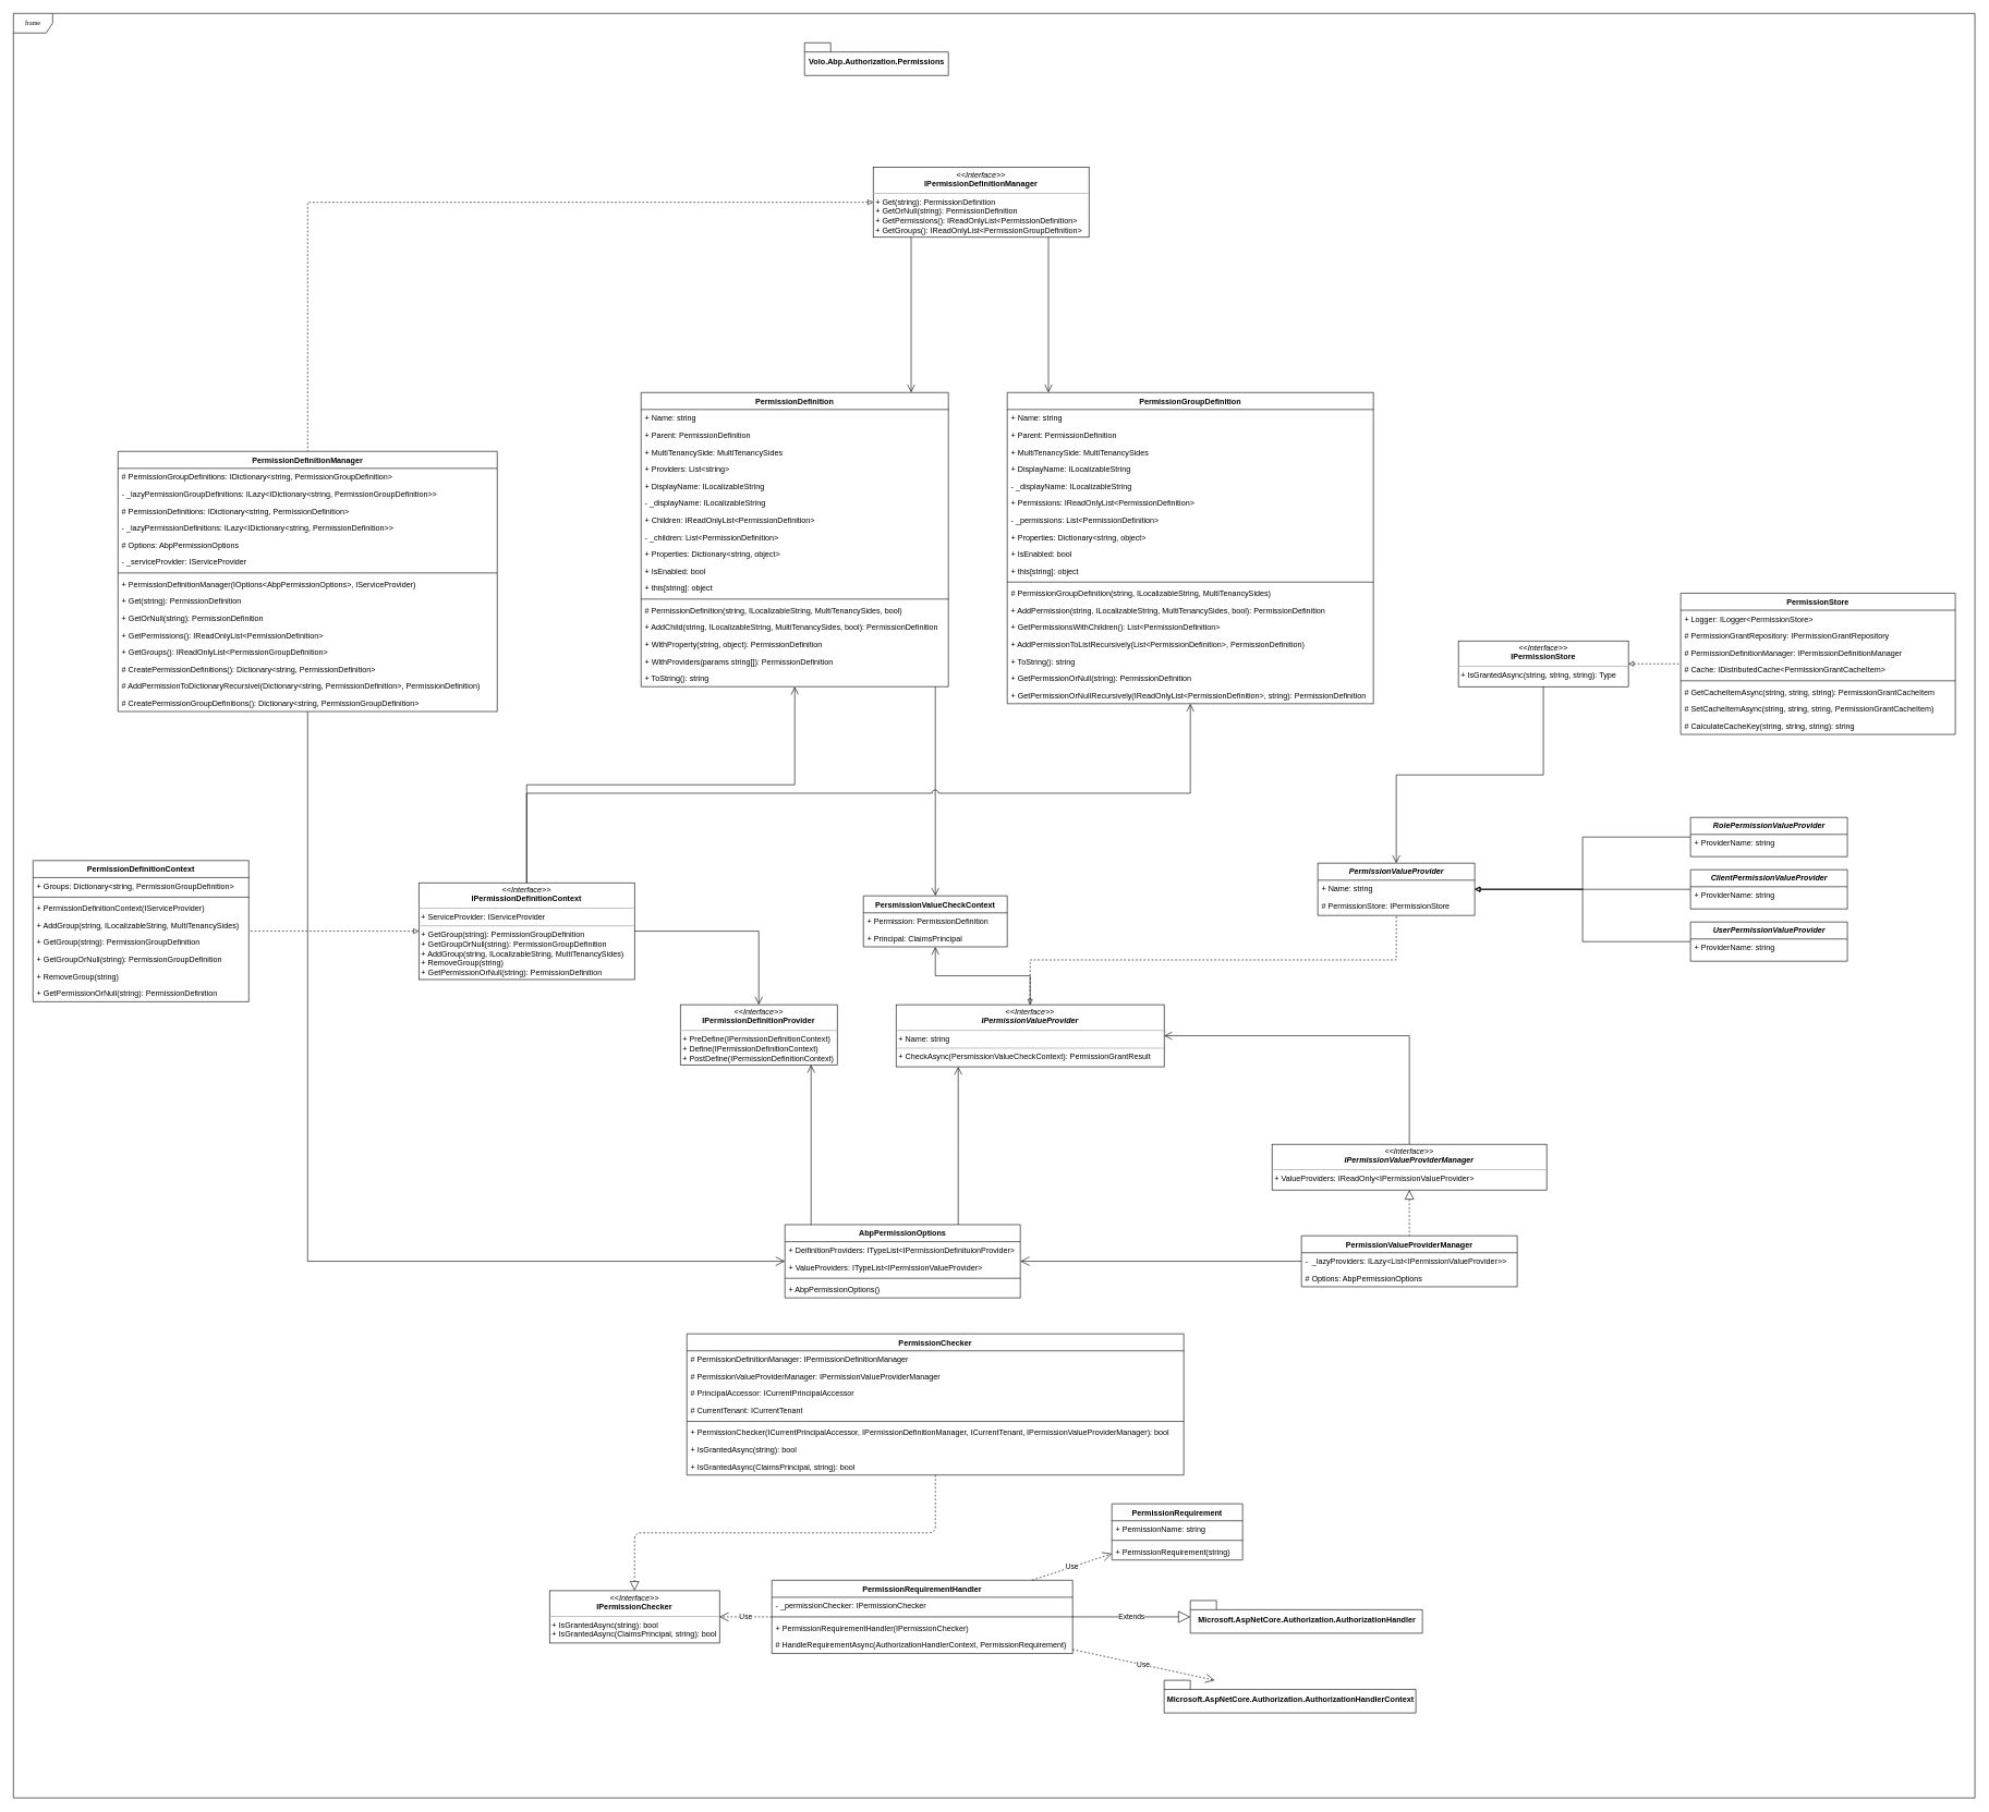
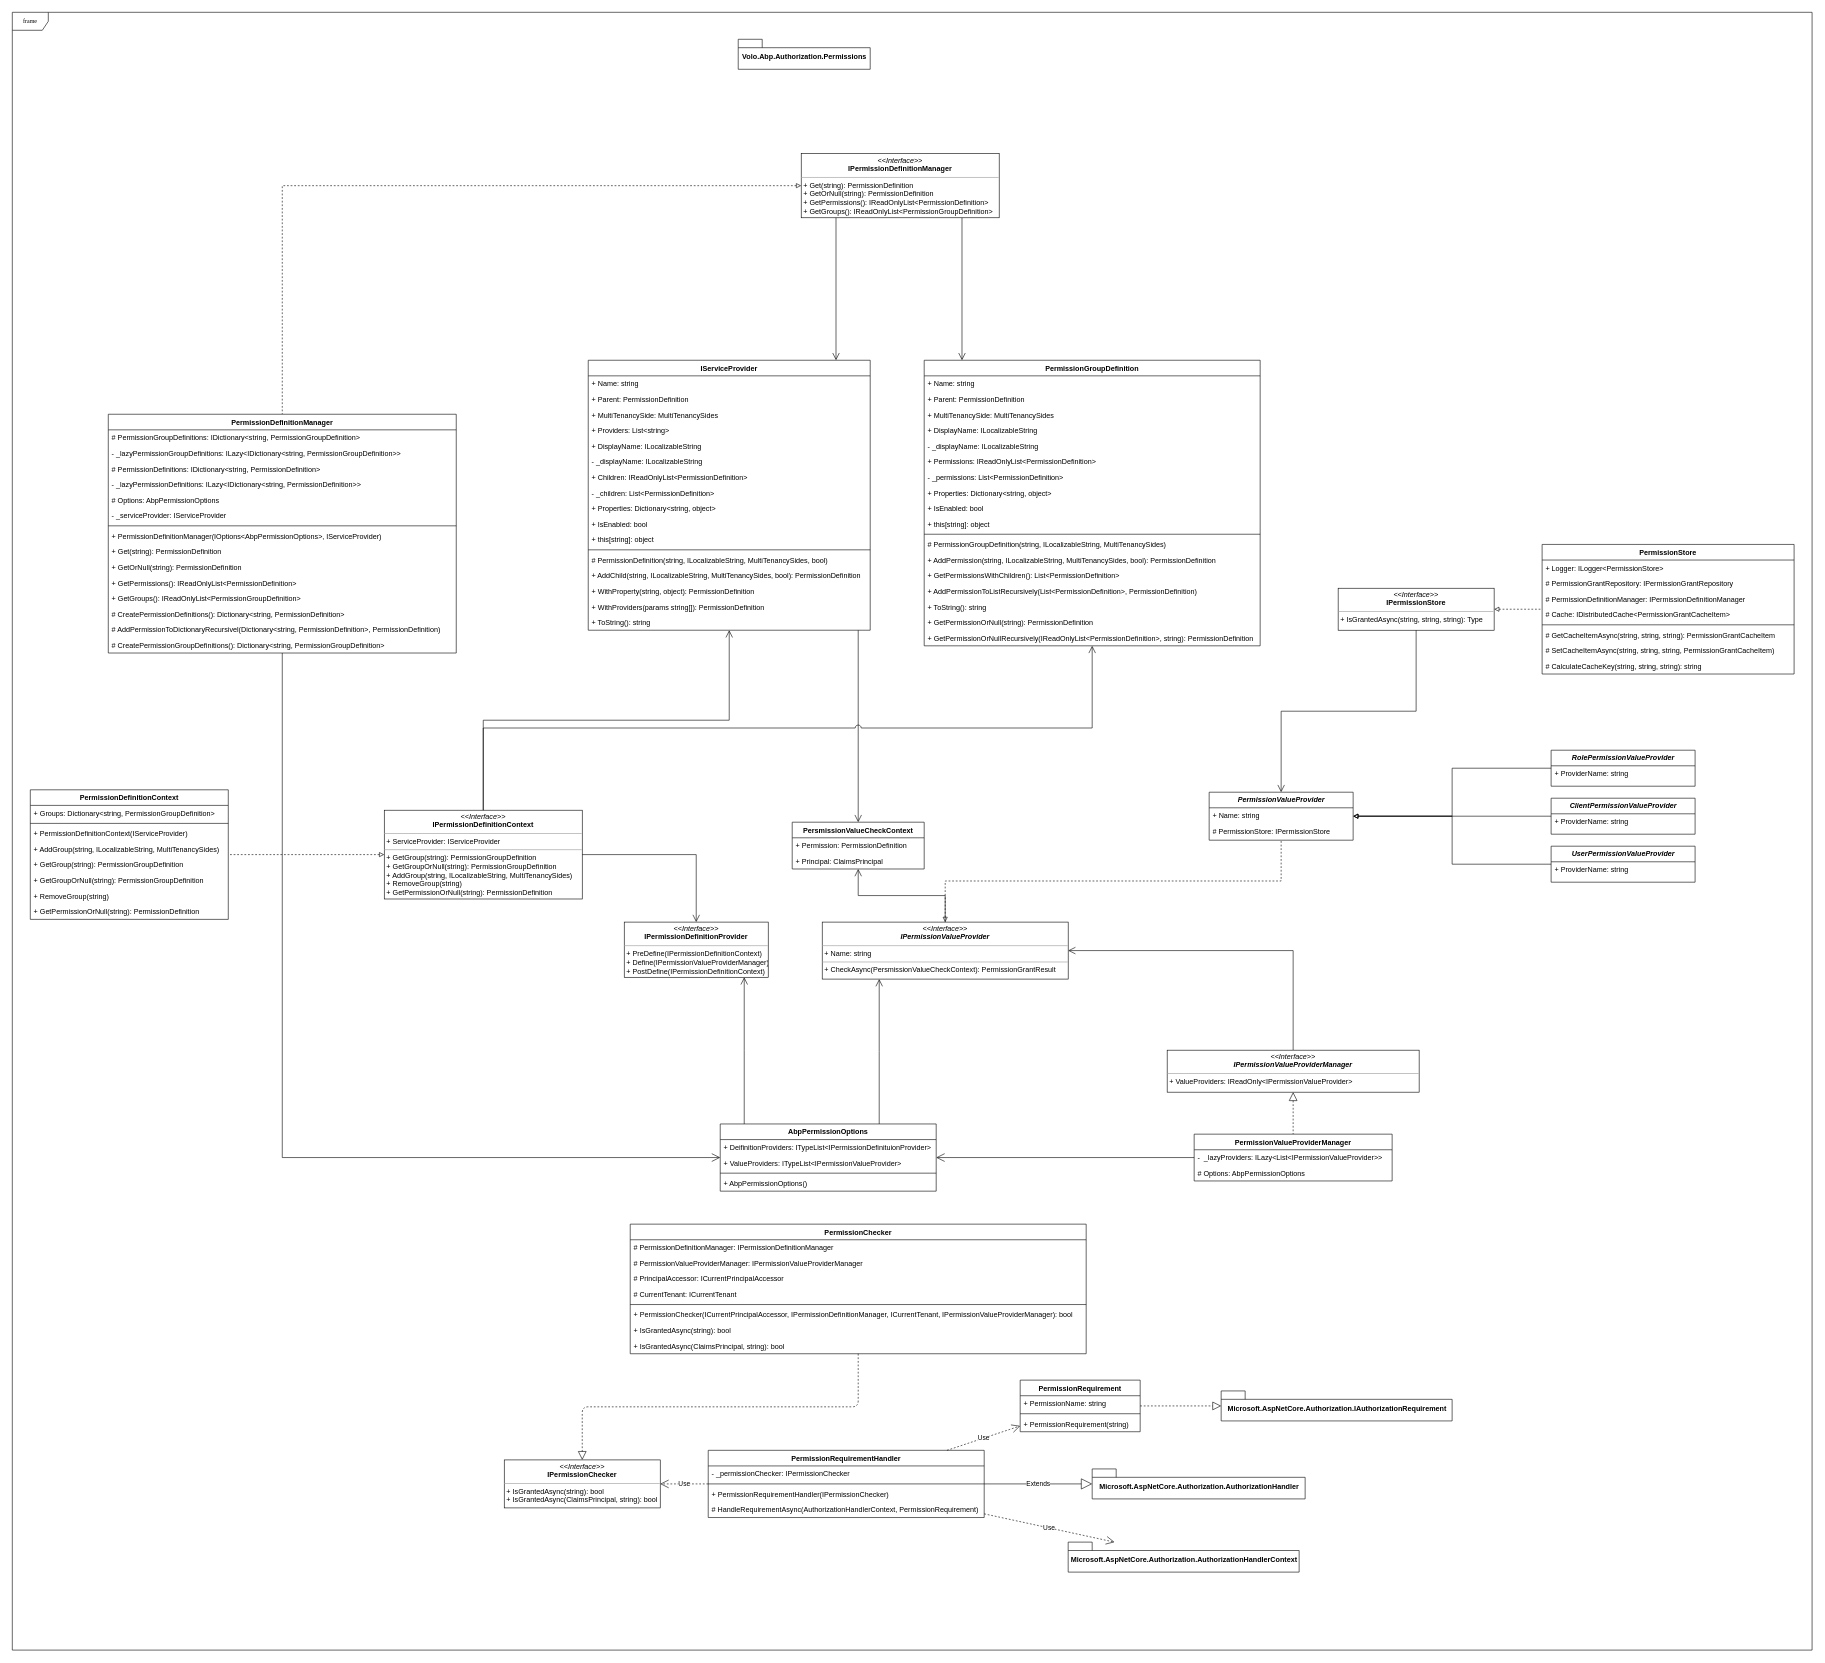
- <mxCell id="48" value="PermissionDefinition" style="swimlane;fontStyle=1;align=center;verticalAlign=top;childLayout=stackLayout;horizontal=1;startSize=26;horizontalStack=0;resizeParent=1;resizeParentMax=0;resizeLast=0;collapsible=1;marginBottom=0;strokeColor=#000000;gradientColor=none;" parent="1" vertex="1"><mxGeometry x="980" y="600" width="470" height="450" as="geometry" /></mxCell>
+ <mxCell id="48" value="IServiceProvider" style="swimlane;fontStyle=1;align=center;verticalAlign=top;childLayout=stackLayout;horizontal=1;startSize=26;horizontalStack=0;resizeParent=1;resizeParentMax=0;resizeLast=0;collapsible=1;marginBottom=0;strokeColor=#000000;gradientColor=none;" parent="1" vertex="1"><mxGeometry x="980" y="600" width="470" height="450" as="geometry" /></mxCell>
- <mxCell id="17" value="&lt;p style=&quot;margin: 0px ; margin-top: 4px ; text-align: center&quot;&gt;&lt;i&gt;&amp;lt;&amp;lt;Interface&amp;gt;&amp;gt;&lt;/i&gt;&lt;br&gt;&lt;span style=&quot;font-weight: 700&quot;&gt;IPermissionDefinitionProvider&lt;/span&gt;&lt;br&gt;&lt;/p&gt;&lt;hr size=&quot;1&quot;&gt;&lt;p style=&quot;margin: 0px ; margin-left: 4px&quot;&gt;&lt;/p&gt;&lt;p style=&quot;margin: 0px ; margin-left: 4px&quot;&gt;+ PreDefine(IPermissionDefinitionContext)&lt;br&gt;+ Define(IPermissionDefinitionContext)&lt;/p&gt;&lt;p style=&quot;margin: 0px ; margin-left: 4px&quot;&gt;+ PostDefine(IPermissionDefinitionContext)&lt;/p&gt;" style="verticalAlign=top;align=left;overflow=fill;fontSize=12;fontFamily=Helvetica;html=1;" parent="1" vertex="1"><mxGeometry x="1040" y="1536.5" width="240" height="92" as="geometry" /></mxCell>
+ <mxCell id="17" value="&lt;p style=&quot;margin: 0px ; margin-top: 4px ; text-align: center&quot;&gt;&lt;i&gt;&amp;lt;&amp;lt;Interface&amp;gt;&amp;gt;&lt;/i&gt;&lt;br&gt;&lt;span style=&quot;font-weight: 700&quot;&gt;IPermissionDefinitionProvider&lt;/span&gt;&lt;br&gt;&lt;/p&gt;&lt;hr size=&quot;1&quot;&gt;&lt;p style=&quot;margin: 0px ; margin-left: 4px&quot;&gt;&lt;/p&gt;&lt;p style=&quot;margin: 0px ; margin-left: 4px&quot;&gt;+ PreDefine(IPermissionDefinitionContext)&lt;br&gt;+ Define(IPermissionValueProviderManager)&lt;/p&gt;&lt;p style=&quot;margin: 0px ; margin-left: 4px&quot;&gt;+ PostDefine(IPermissionDefinitionContext)&lt;/p&gt;" style="verticalAlign=top;align=left;overflow=fill;fontSize=12;fontFamily=Helvetica;html=1;" parent="1" vertex="1"><mxGeometry x="1040" y="1536.5" width="240" height="92" as="geometry" /></mxCell>
+ <mxCell id="149" value="" style="endArrow=block;dashed=1;endFill=0;endSize=12;html=1;" parent="1" source="141" target="145" edge="1"><mxGeometry width="160" relative="1" as="geometry"><mxPoint x="1960" y="2210" as="sourcePoint" /><mxPoint x="2120" y="2210" as="targetPoint" /></mxGeometry></mxCell>
+ <mxCell id="145" value="Microsoft.AspNetCore.Authorization.IAuthorizationRequirement" style="shape=folder;fontStyle=1;spacingTop=10;tabWidth=40;tabHeight=14;tabPosition=left;html=1;" parent="1" vertex="1"><mxGeometry x="2035" y="2318" width="385" height="50" as="geometry" /></mxCell>
